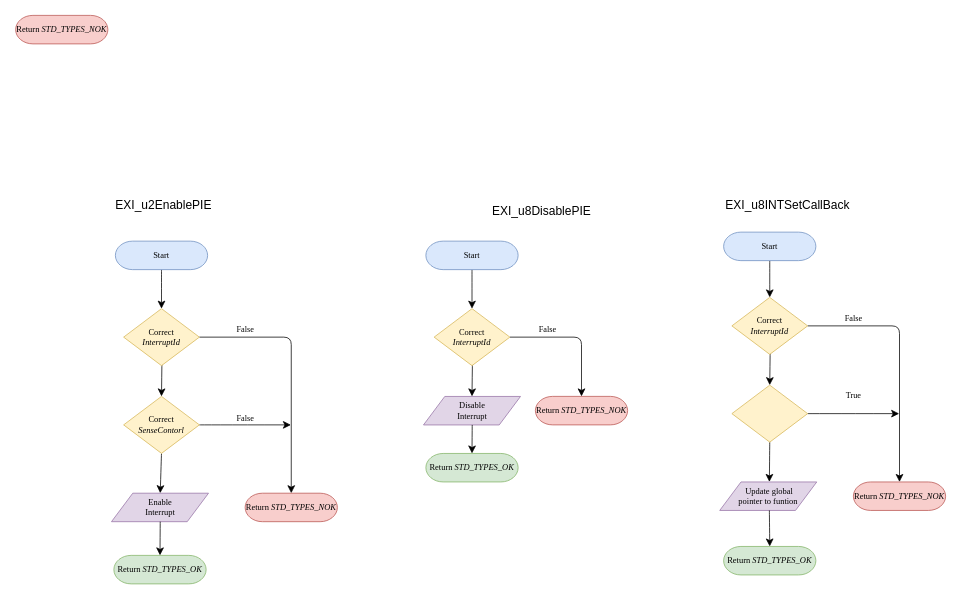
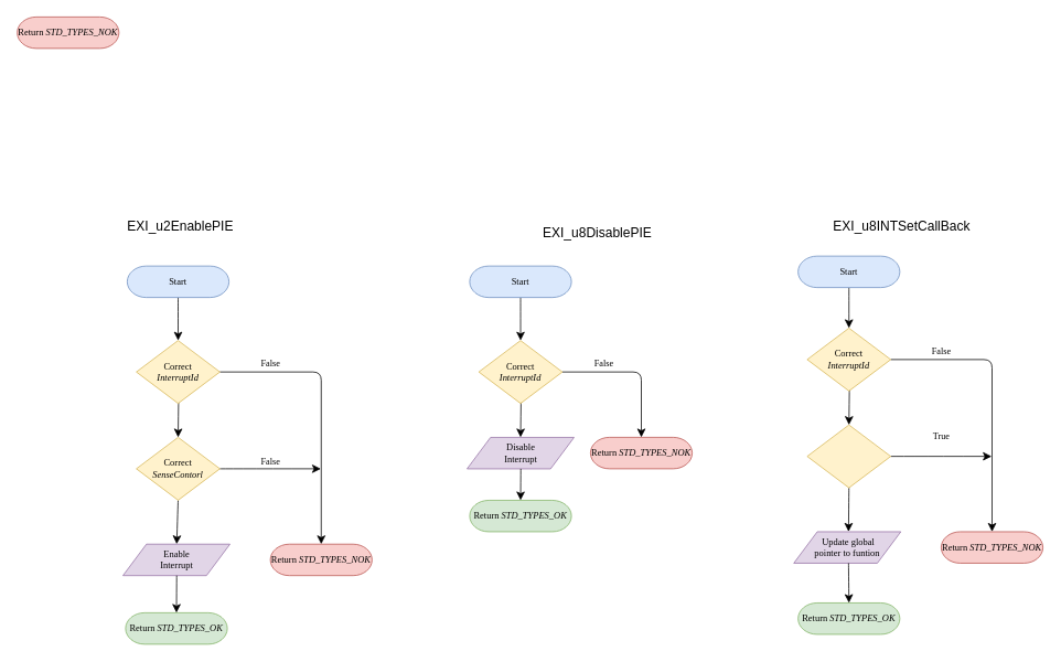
- <mxCell id="44" value="EXI_u8INTSetCallBack" style="text;html=1;align=center;verticalAlign=middle;resizable=0;points=[];autosize=1;strokeColor=none;fillColor=none;fontSize=16;" parent="1" vertex="1"><mxGeometry x="957" y="257" width="183" height="31" as="geometry" /></mxCell>
+ <mxCell id="44" value="EXI_u8INTSetCallBack" style="text;html=1;align=center;verticalAlign=middle;resizable=0;points=[];autosize=1;strokeColor=none;fillColor=none;fontSize=16;" parent="1" vertex="1"><mxGeometry x="997" y="257" width="183" height="31" as="geometry" /></mxCell>
